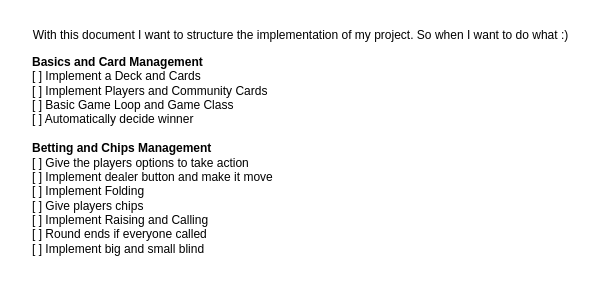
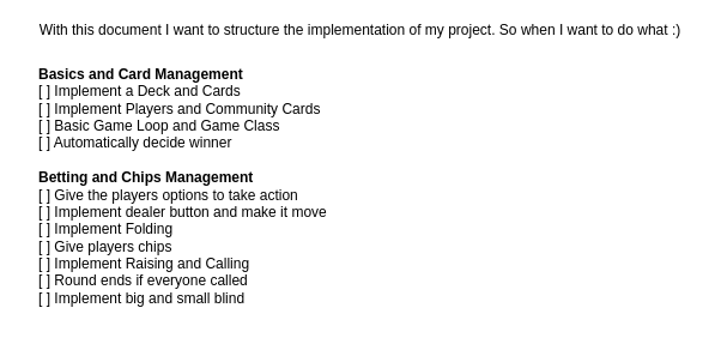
- <mxCell id="2" value="With this document I want to structure the implementation of my project. So when I want to do what :)" style="text;html=1;align=center;verticalAlign=middle;resizable=0;points=[];autosize=1;strokeColor=none;fillColor=none;" vertex="1" parent="1"><mxGeometry x="20" y="20" width="560" height="30" as="geometry" /></mxCell>
+ <mxCell id="2" value="With this document I want to structure the implementation of my project. So when I want to do what :)" style="text;html=1;align=center;verticalAlign=middle;resizable=0;points=[];autosize=1;strokeColor=none;fillColor=none;" vertex="1" parent="1"><mxGeometry x="20" y="10" width="560" height="30" as="geometry" /></mxCell>
